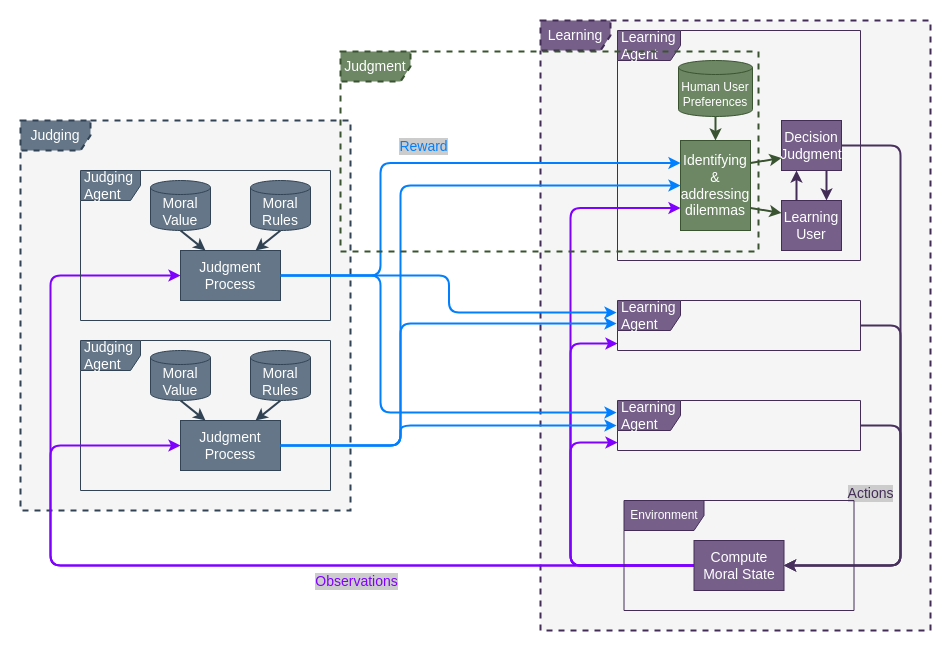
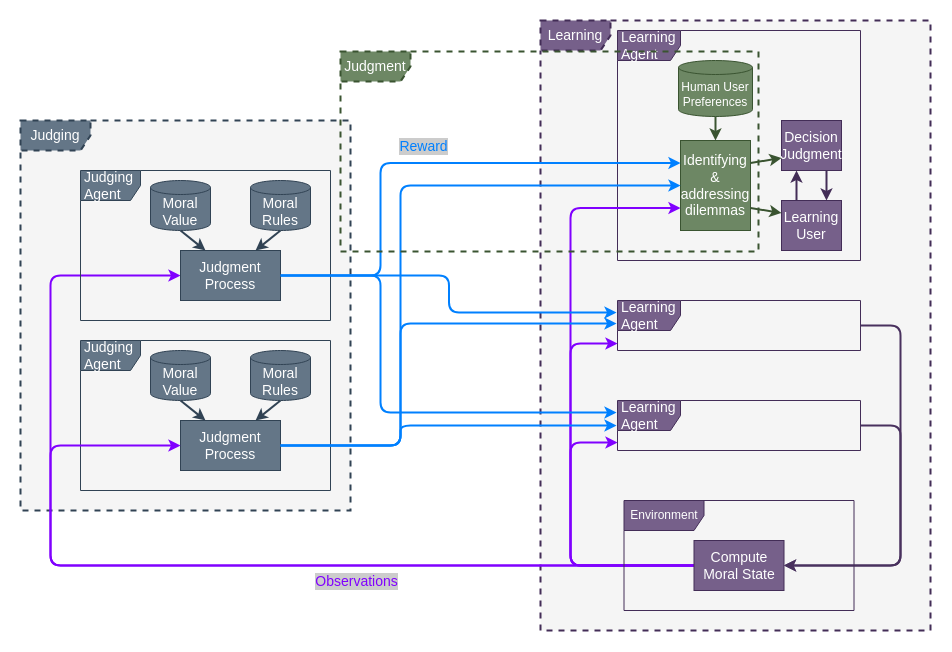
- <mxCell id="15" value="Actions" style="endArrow=classic;html=1;rounded=1;fillColor=#76608a;strokeColor=#49315E;exitX=1;exitY=0.5;exitDx=0;exitDy=0;edgeStyle=orthogonalEdgeStyle;entryX=1;entryY=0.5;entryDx=0;entryDy=0;strokeWidth=2;fontSize=14;labelBackgroundColor=#CCCCCC;fontColor=#432D57;" parent="1" source="6" target="49" edge="1"><mxGeometry x="0.368" y="-30" width="50" height="50" relative="1" as="geometry"><mxPoint x="680" y="490" as="sourcePoint" /><mxPoint x="880" y="620" as="targetPoint" /><Array as="points"><mxPoint x="900" y="145" /><mxPoint x="900" y="565" /></Array><mxPoint as="offset" /></mxGeometry></mxCell>
